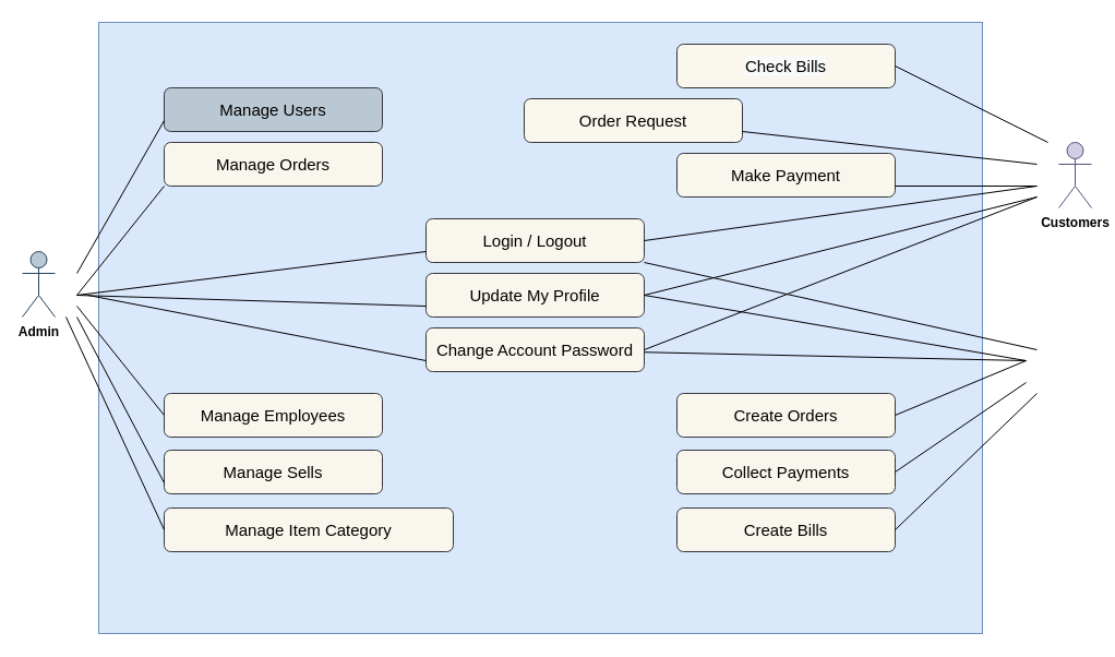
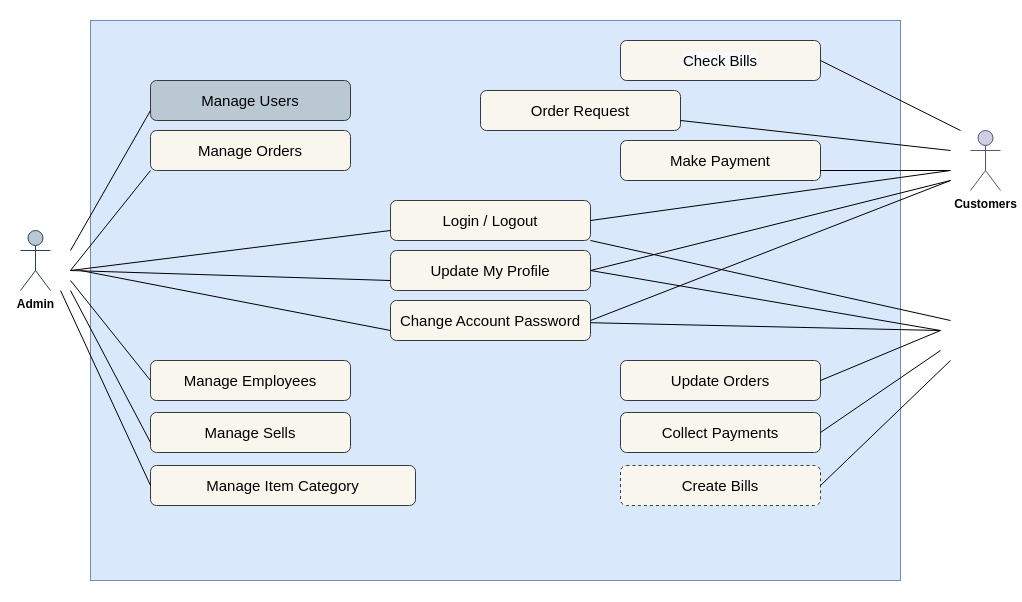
- <mxCell id="7" value="Create Orders" style="rounded=1;whiteSpace=wrap;html=1;fontSize=15;fillColor=#f9f7ed;strokeColor=#36393d;" vertex="1" parent="1"><mxGeometry x="620" y="360" width="200" height="40" as="geometry" /></mxCell>
+ <mxCell id="7" value="Update Orders" style="rounded=1;whiteSpace=wrap;html=1;fontSize=15;fillColor=#f9f7ed;strokeColor=#36393d;" vertex="1" parent="1"><mxGeometry x="620" y="360" width="200" height="40" as="geometry" /></mxCell>
- <mxCell id="17" value="Create Bills" style="rounded=1;whiteSpace=wrap;html=1;fontSize=15;fillColor=#f9f7ed;strokeColor=#36393d;" vertex="1" parent="1"><mxGeometry x="620" y="465" width="200" height="40" as="geometry" /></mxCell>
+ <mxCell id="17" value="Create Bills" style="rounded=1;whiteSpace=wrap;html=1;fontSize=15;fillColor=#f9f7ed;strokeColor=#36393d;dashed=1;" vertex="1" parent="1"><mxGeometry x="620" y="465" width="200" height="40" as="geometry" /></mxCell>
